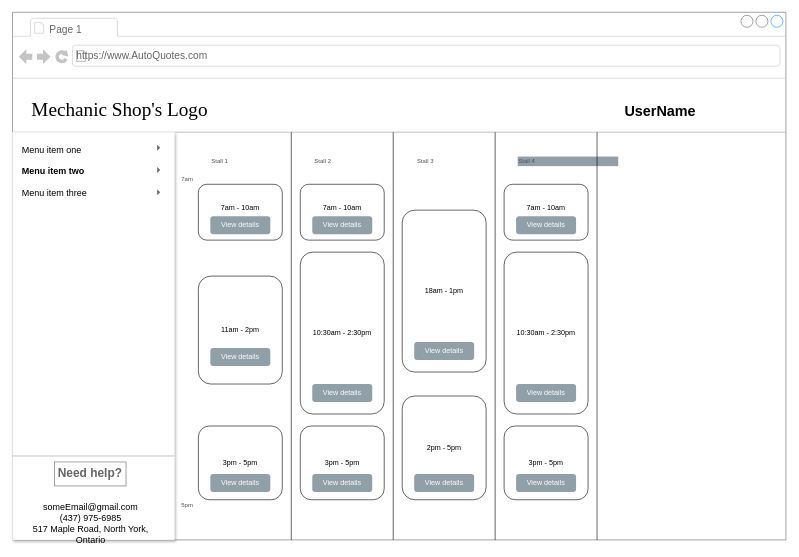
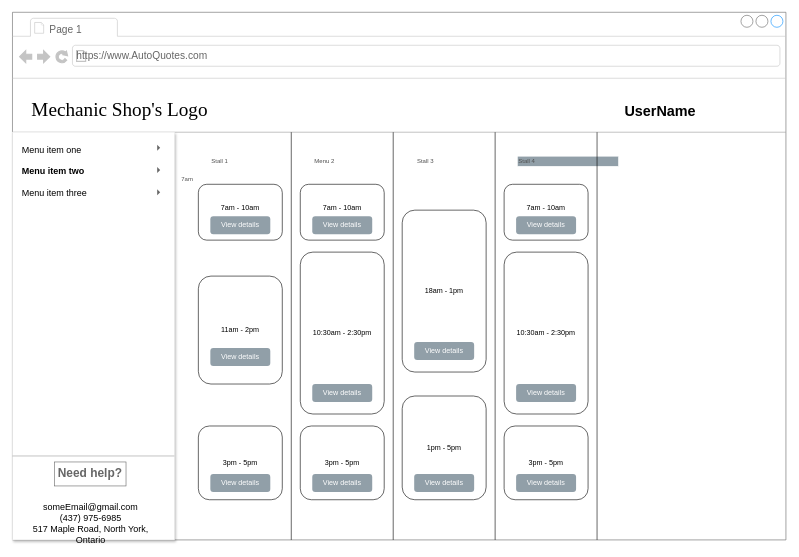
- <mxCell id="30" value="Stall 2" style="whiteSpace=wrap;html=1;shadow=0;dashed=0;fontSize=10;align=left;fillColor=#FFFFFF;strokeColor=#FFFFFF;fontColor=#4D4D4D;" vertex="1" parent="2"><mxGeometry x="502" y="240" width="168.8" height="16.88" as="geometry" /></mxCell>
+ <mxCell id="30" value="Menu 2" style="whiteSpace=wrap;html=1;shadow=0;dashed=0;fontSize=10;align=left;fillColor=#FFFFFF;strokeColor=#FFFFFF;fontColor=#4D4D4D;" vertex="1" parent="2"><mxGeometry x="502" y="240" width="168.8" height="16.88" as="geometry" /></mxCell>
- <mxCell id="42" value="2pm - 5pm" style="rounded=1;whiteSpace=wrap;html=1;strokeWidth=1;" vertex="1" parent="2"><mxGeometry x="650" y="640" width="140" height="173" as="geometry" /></mxCell>
+ <mxCell id="42" value="1pm - 5pm" style="rounded=1;whiteSpace=wrap;html=1;strokeWidth=1;" vertex="1" parent="2"><mxGeometry x="650" y="640" width="140" height="173" as="geometry" /></mxCell>
- <mxCell id="22" value="5pm" style="whiteSpace=wrap;html=1;shadow=0;dashed=0;fontSize=10;align=left;fillColor=#FFFFFF;strokeColor=#FFFFFF;fontColor=#4D4D4D;" vertex="1" parent="2"><mxGeometry x="280" y="813" width="50" height="16.88" as="geometry" /></mxCell>
